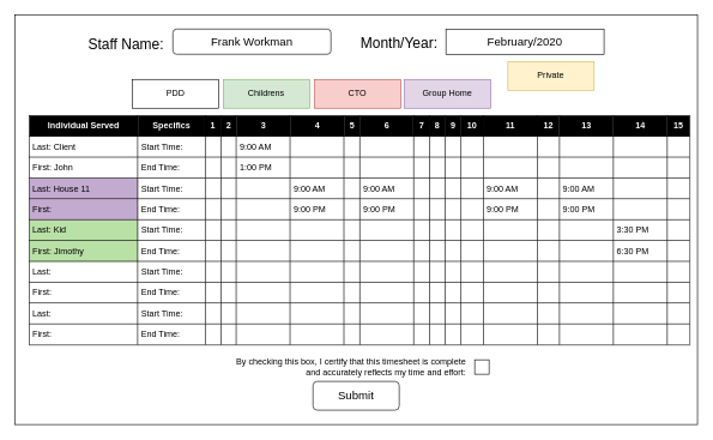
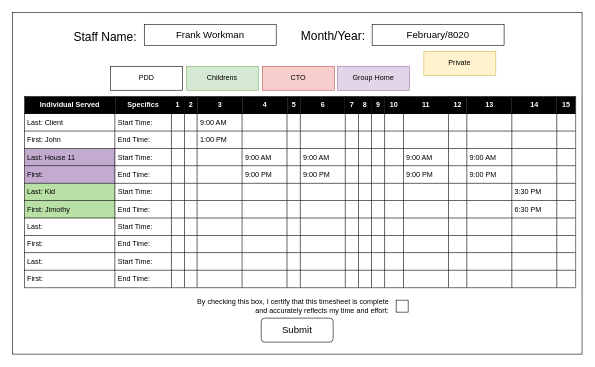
- <mxCell id="4" value="&lt;font style=&quot;font-size: 16px&quot;&gt;Frank Workman&lt;/font&gt;" style="whiteSpace=wrap;html=1;rounded=1;" vertex="1" parent="1"><mxGeometry x="240" y="40" width="220" height="35" as="geometry" /></mxCell>
+ <mxCell id="4" value="&lt;font style=&quot;font-size: 16px&quot;&gt;Frank Workman&lt;/font&gt;" style="rounded=0;whiteSpace=wrap;html=1;" vertex="1" parent="1"><mxGeometry x="240" y="40" width="220" height="35" as="geometry" /></mxCell>
- <mxCell id="6" value="&lt;font style=&quot;font-size: 16px&quot;&gt;February/2020&lt;/font&gt;" style="rounded=0;whiteSpace=wrap;html=1;" vertex="1" parent="1"><mxGeometry x="620" y="40" width="220" height="35" as="geometry" /></mxCell>
+ <mxCell id="6" value="&lt;font style=&quot;font-size: 16px&quot;&gt;February/8020&lt;/font&gt;" style="rounded=0;whiteSpace=wrap;html=1;" vertex="1" parent="1"><mxGeometry x="620" y="40" width="220" height="35" as="geometry" /></mxCell>
